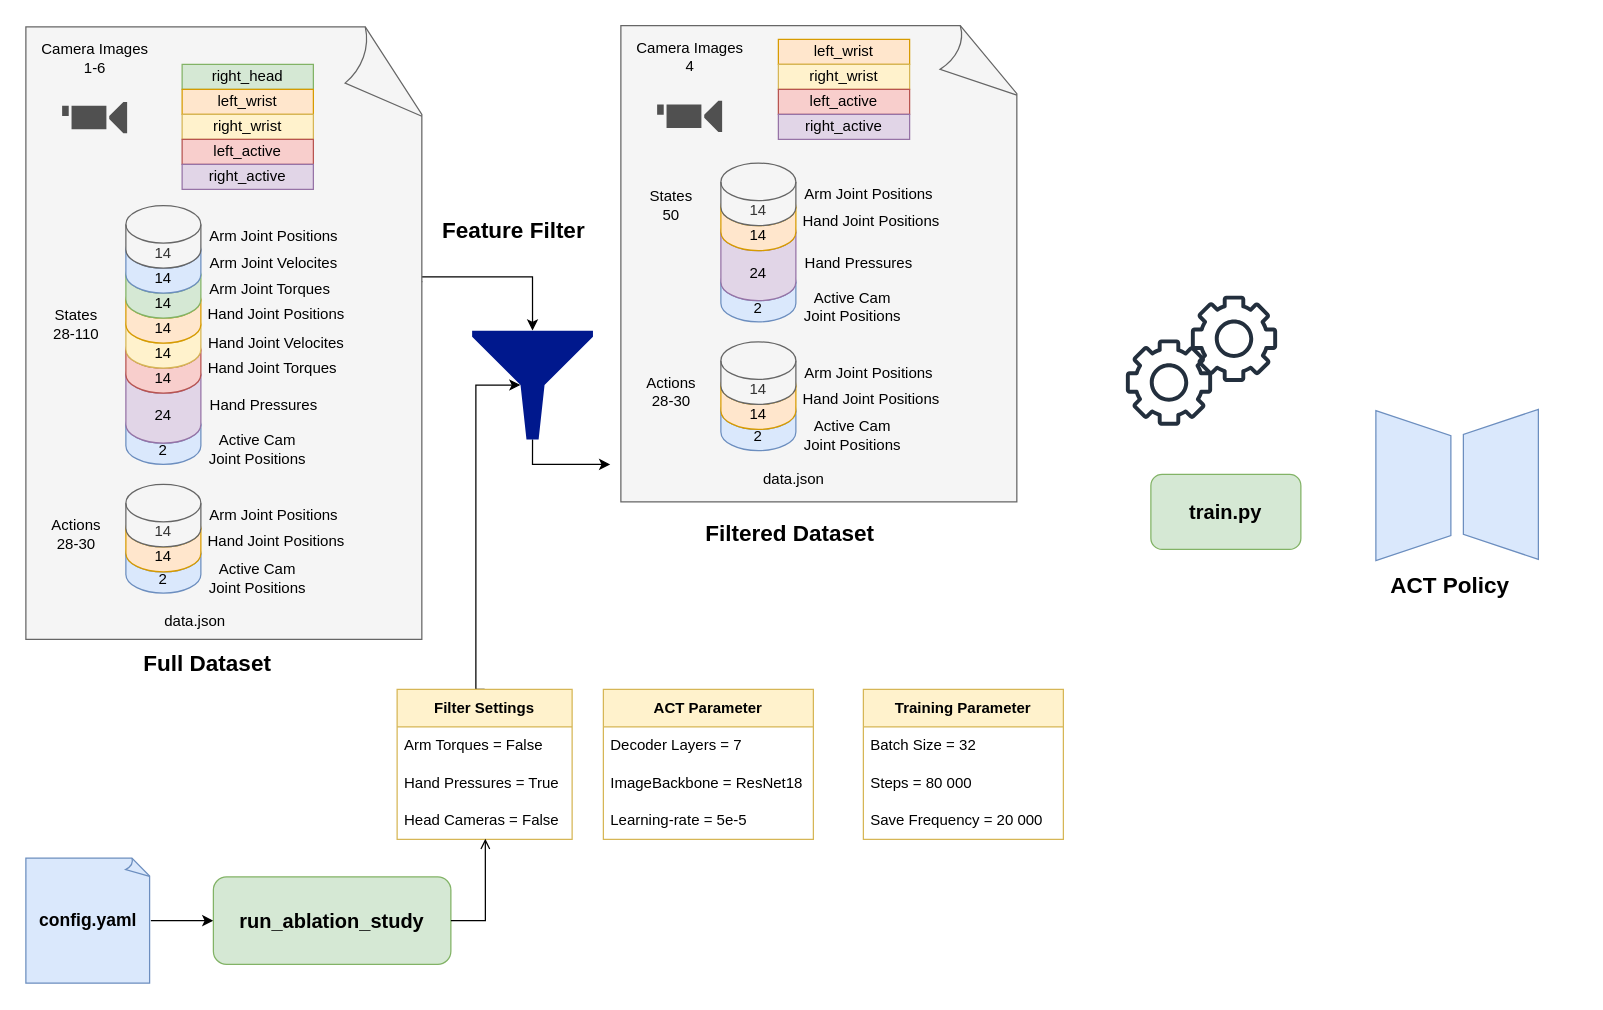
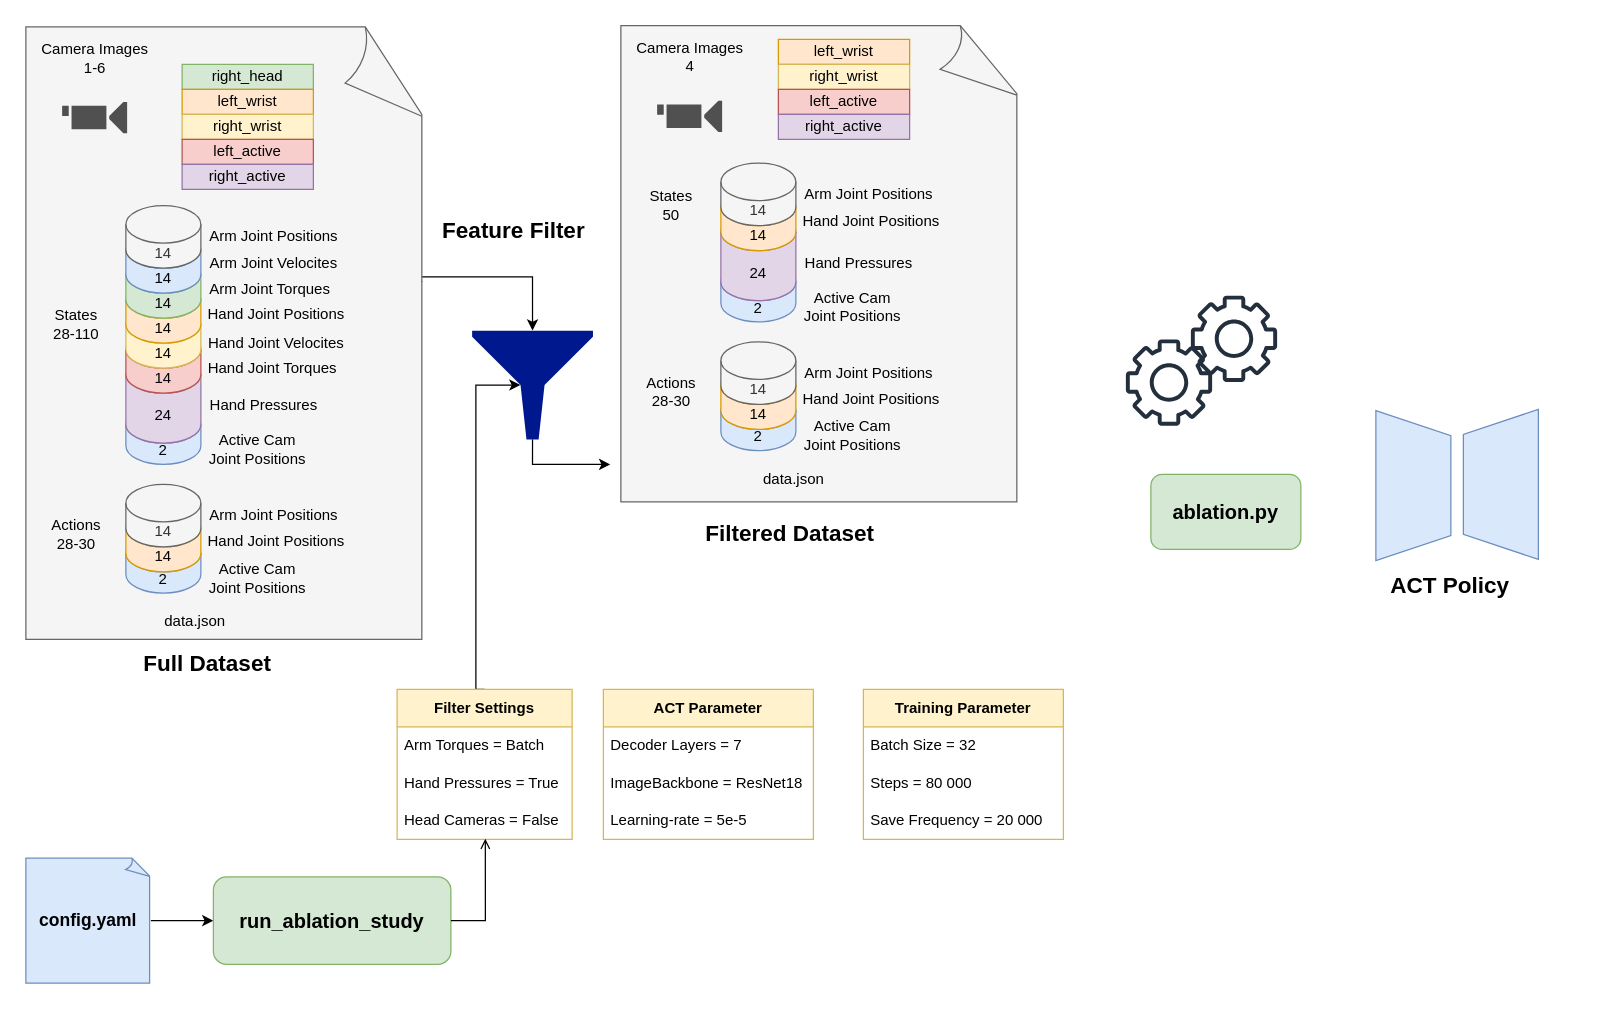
- <mxCell id="10" value="&lt;b&gt;&lt;font style=&quot;font-size: 16px;&quot;&gt;train.py&lt;/font&gt;&lt;/b&gt;" style="rounded=1;whiteSpace=wrap;html=1;fillColor=#d5e8d4;strokeColor=#82b366;" vertex="1" parent="1"><mxGeometry x="920" y="379" width="120" height="60" as="geometry" /></mxCell>
+ <mxCell id="10" value="&lt;b&gt;&lt;font style=&quot;font-size: 16px;&quot;&gt;ablation.py&lt;/font&gt;&lt;/b&gt;" style="rounded=1;whiteSpace=wrap;html=1;fillColor=#d5e8d4;strokeColor=#82b366;" vertex="1" parent="1"><mxGeometry x="920" y="379" width="120" height="60" as="geometry" /></mxCell>
- <mxCell id="46" value="Arm Torques = False" style="text;strokeColor=none;fillColor=none;align=left;verticalAlign=middle;spacingLeft=4;spacingRight=4;overflow=hidden;points=[[0,0.5],[1,0.5]];portConstraint=eastwest;rotatable=0;whiteSpace=wrap;html=1;" vertex="1" parent="45"><mxGeometry y="30" width="140" height="30" as="geometry" /></mxCell>
+ <mxCell id="46" value="Arm Torques = Batch" style="text;strokeColor=none;fillColor=none;align=left;verticalAlign=middle;spacingLeft=4;spacingRight=4;overflow=hidden;points=[[0,0.5],[1,0.5]];portConstraint=eastwest;rotatable=0;whiteSpace=wrap;html=1;" vertex="1" parent="45"><mxGeometry y="30" width="140" height="30" as="geometry" /></mxCell>
